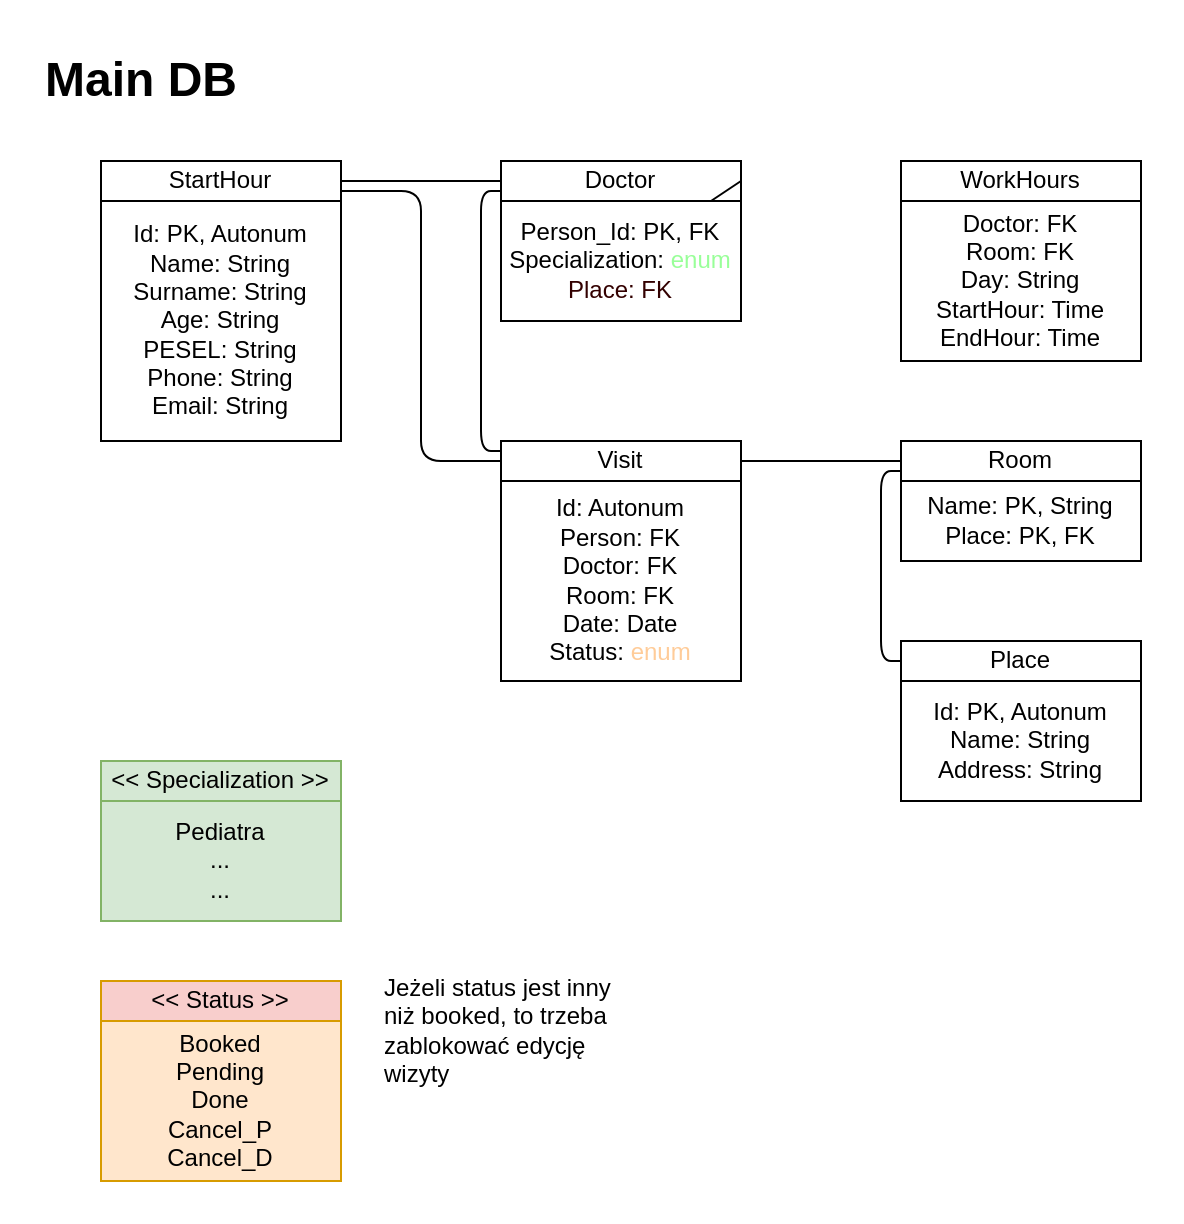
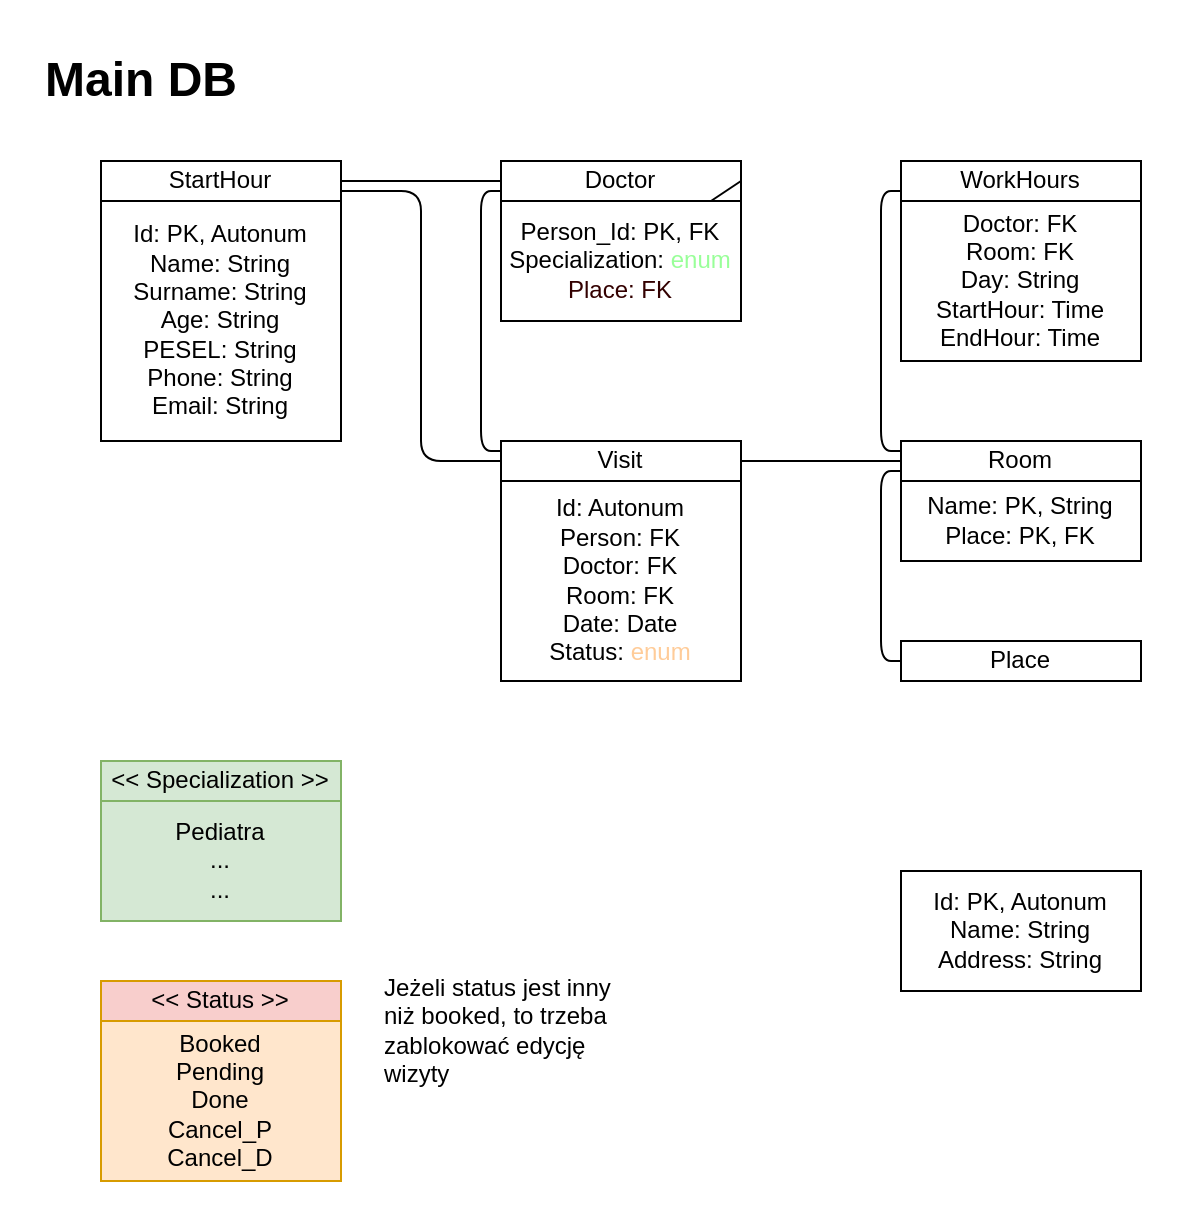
+ <mxCell id="26" value="" style="endArrow=none;html=1;entryX=0;entryY=0.75;entryDx=0;entryDy=0;exitX=0;exitY=0.25;exitDx=0;exitDy=0;" edge="1" parent="1" source="17" target="21"><mxGeometry width="50" height="50" relative="1" as="geometry"><mxPoint x="380" y="170" as="sourcePoint" /><mxPoint x="430" y="120" as="targetPoint" /><Array as="points"><mxPoint x="440" y="225" /><mxPoint x="440" y="95" /></Array></mxGeometry></mxCell>
- <mxCell id="20" value="&lt;div&gt;Id: PK, Autonum&lt;/div&gt;Name: String&lt;div&gt;Address: String&lt;/div&gt;" style="rounded=0;whiteSpace=wrap;html=1;" vertex="1" parent="1"><mxGeometry x="450" y="340" width="120" height="60" as="geometry" /></mxCell>
+ <mxCell id="20" value="&lt;div&gt;Id: PK, Autonum&lt;/div&gt;Name: String&lt;div&gt;Address: String&lt;/div&gt;" style="rounded=0;whiteSpace=wrap;html=1;" vertex="1" parent="1"><mxGeometry x="450" y="435" width="120" height="60" as="geometry" /></mxCell>
